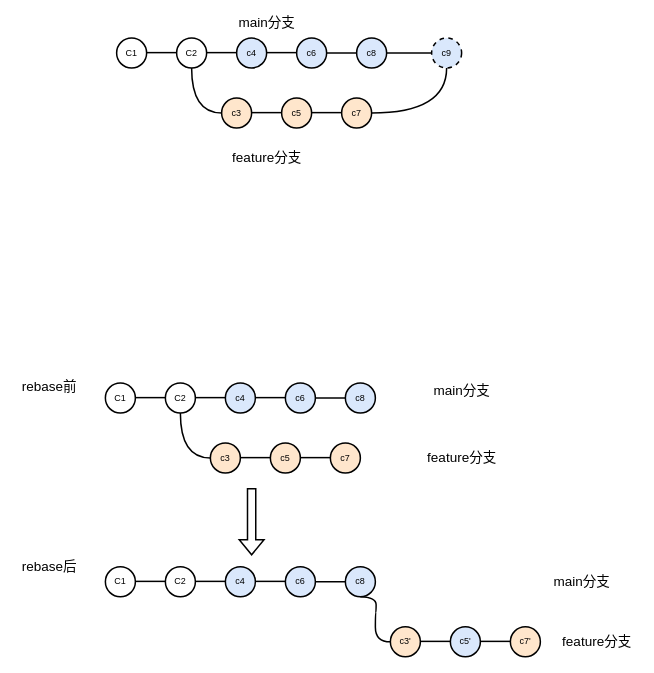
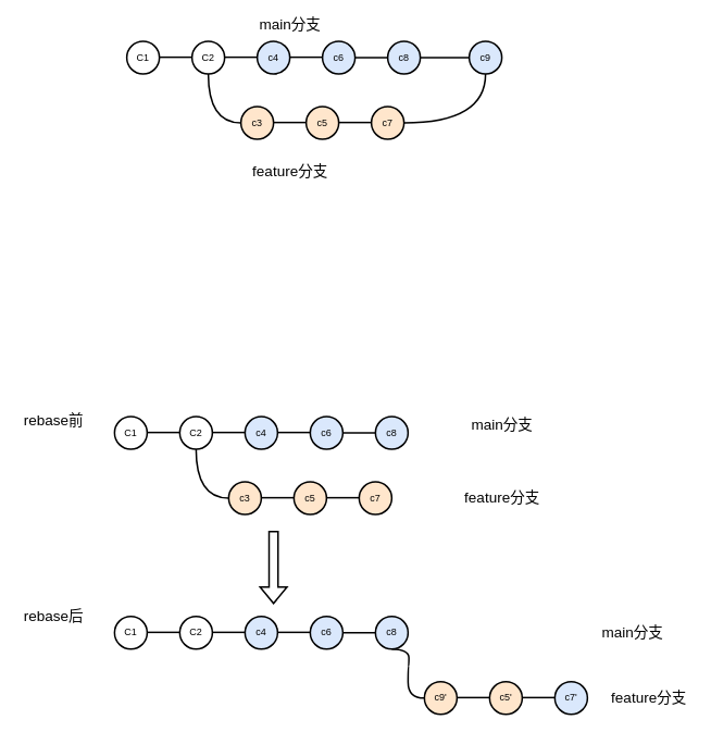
- <mxCell id="19" value="c9" style="ellipse;whiteSpace=wrap;html=1;aspect=fixed;strokeWidth=2;fillColor=#dae8fc;strokeColor=#000000;dashed=1;" vertex="1" parent="1"><mxGeometry x="575" y="50" width="40" height="40" as="geometry" /></mxCell>
+ <mxCell id="19" value="c9" style="ellipse;whiteSpace=wrap;html=1;aspect=fixed;strokeWidth=2;fillColor=#dae8fc;strokeColor=#000000;" vertex="1" parent="1"><mxGeometry x="575" y="50" width="40" height="40" as="geometry" /></mxCell>
- <mxCell id="43" value="c3'" style="ellipse;whiteSpace=wrap;html=1;aspect=fixed;strokeWidth=2;fillColor=#ffe6cc;strokeColor=#000000;" vertex="1" parent="1"><mxGeometry x="520" y="835" width="40" height="40" as="geometry" /></mxCell>
+ <mxCell id="43" value="c9'" style="ellipse;whiteSpace=wrap;html=1;aspect=fixed;strokeWidth=2;fillColor=#ffe6cc;strokeColor=#000000;" vertex="1" parent="1"><mxGeometry x="520" y="835" width="40" height="40" as="geometry" /></mxCell>
- <mxCell id="44" value="c5'" style="ellipse;whiteSpace=wrap;html=1;aspect=fixed;strokeWidth=2;fillColor=#dae8fc;strokeColor=#000000;" vertex="1" parent="1"><mxGeometry x="600" y="835" width="40" height="40" as="geometry" /></mxCell>
+ <mxCell id="44" value="c5'" style="ellipse;whiteSpace=wrap;html=1;aspect=fixed;strokeWidth=2;fillColor=#ffe6cc;strokeColor=#000000;" vertex="1" parent="1"><mxGeometry x="600" y="835" width="40" height="40" as="geometry" /></mxCell>
- <mxCell id="51" value="c7'" style="ellipse;whiteSpace=wrap;html=1;aspect=fixed;strokeWidth=2;fillColor=#ffe6cc;strokeColor=#000000;" vertex="1" parent="1"><mxGeometry x="680" y="835" width="40" height="40" as="geometry" /></mxCell>
+ <mxCell id="51" value="c7'" style="ellipse;whiteSpace=wrap;html=1;aspect=fixed;strokeWidth=2;fillColor=#dae8fc;strokeColor=#000000;" vertex="1" parent="1"><mxGeometry x="680" y="835" width="40" height="40" as="geometry" /></mxCell>
